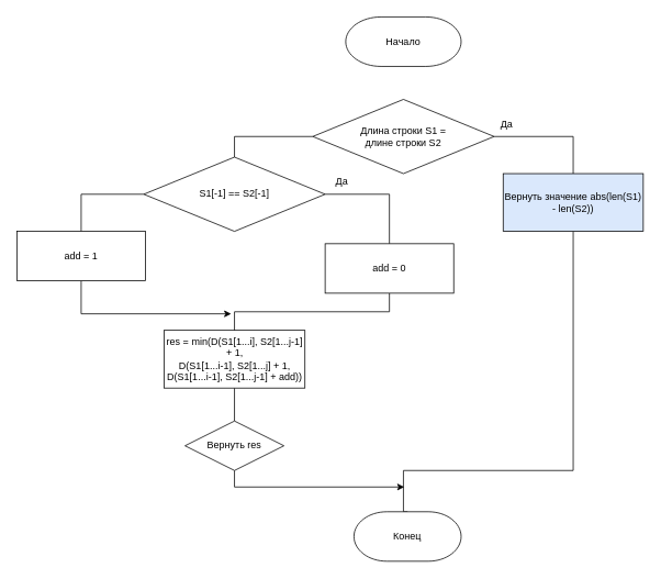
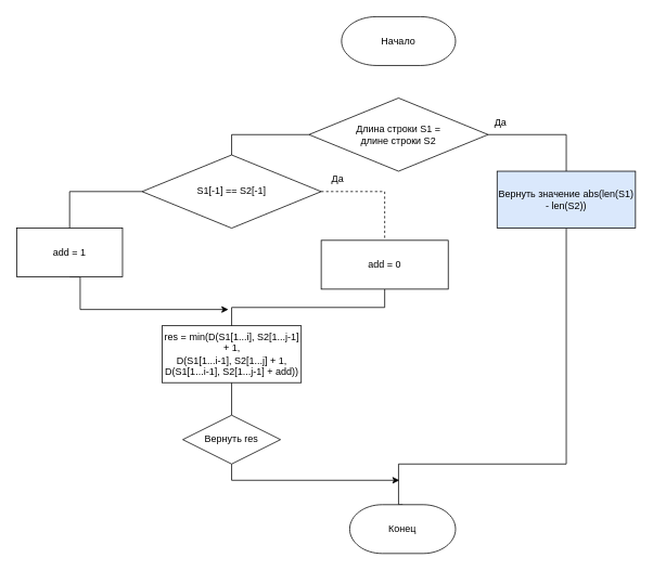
- <mxCell id="14" style="edgeStyle=orthogonalEdgeStyle;rounded=0;orthogonalLoop=1;jettySize=auto;html=1;exitX=1;exitY=0.5;exitDx=0;exitDy=0;exitPerimeter=0;entryX=0.5;entryY=0;entryDx=0;entryDy=0;endArrow=none;endFill=0;" edge="1" parent="1" source="16" target="19"><mxGeometry relative="1" as="geometry" /></mxCell>
+ <mxCell id="14" style="edgeStyle=orthogonalEdgeStyle;rounded=0;orthogonalLoop=1;jettySize=auto;html=1;exitX=1;exitY=0.5;exitDx=0;exitDy=0;exitPerimeter=0;entryX=0.5;entryY=0;entryDx=0;entryDy=0;endArrow=none;endFill=0;dashed=1;" edge="1" parent="1" source="16" target="19"><mxGeometry relative="1" as="geometry" /></mxCell>
- <mxCell id="21" value="add = 1" style="whiteSpace=wrap;html=1;" vertex="1" parent="1"><mxGeometry x="20" y="280" width="156" height="60" as="geometry" /></mxCell>
+ <mxCell id="21" value="add = 1" style="whiteSpace=wrap;html=1;" vertex="1" parent="1"><mxGeometry x="20" y="280" width="130" height="60" as="geometry" /></mxCell>
